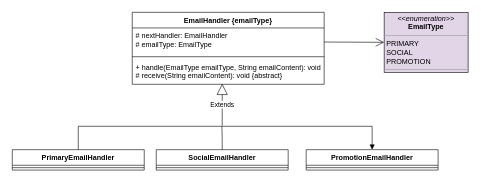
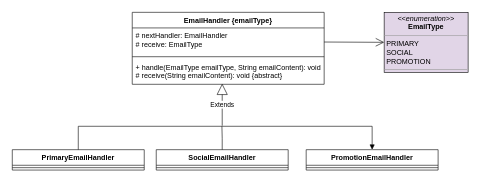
- <mxCell id="3" value="# nextHandler: EmailHandler&#10;# emailType: EmailType&#10;" style="text;strokeColor=none;fillColor=none;align=left;verticalAlign=top;spacingLeft=4;spacingRight=4;overflow=hidden;rotatable=0;points=[[0,0.5],[1,0.5]];portConstraint=eastwest;" vertex="1" parent="2"><mxGeometry y="26" width="320" height="44" as="geometry" /></mxCell>
+ <mxCell id="3" value="# nextHandler: EmailHandler&#10;# receive: EmailType&#10;" style="text;strokeColor=none;fillColor=none;align=left;verticalAlign=top;spacingLeft=4;spacingRight=4;overflow=hidden;rotatable=0;points=[[0,0.5],[1,0.5]];portConstraint=eastwest;" vertex="1" parent="2"><mxGeometry y="26" width="320" height="44" as="geometry" /></mxCell>
